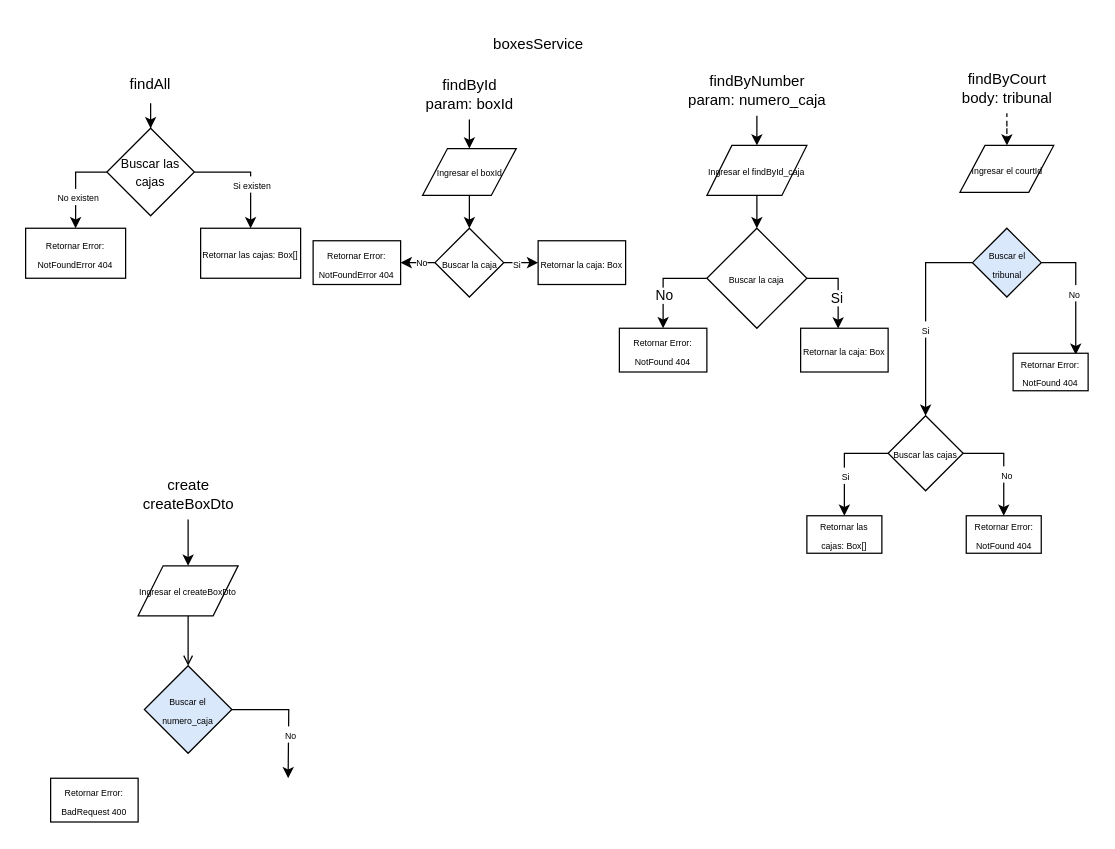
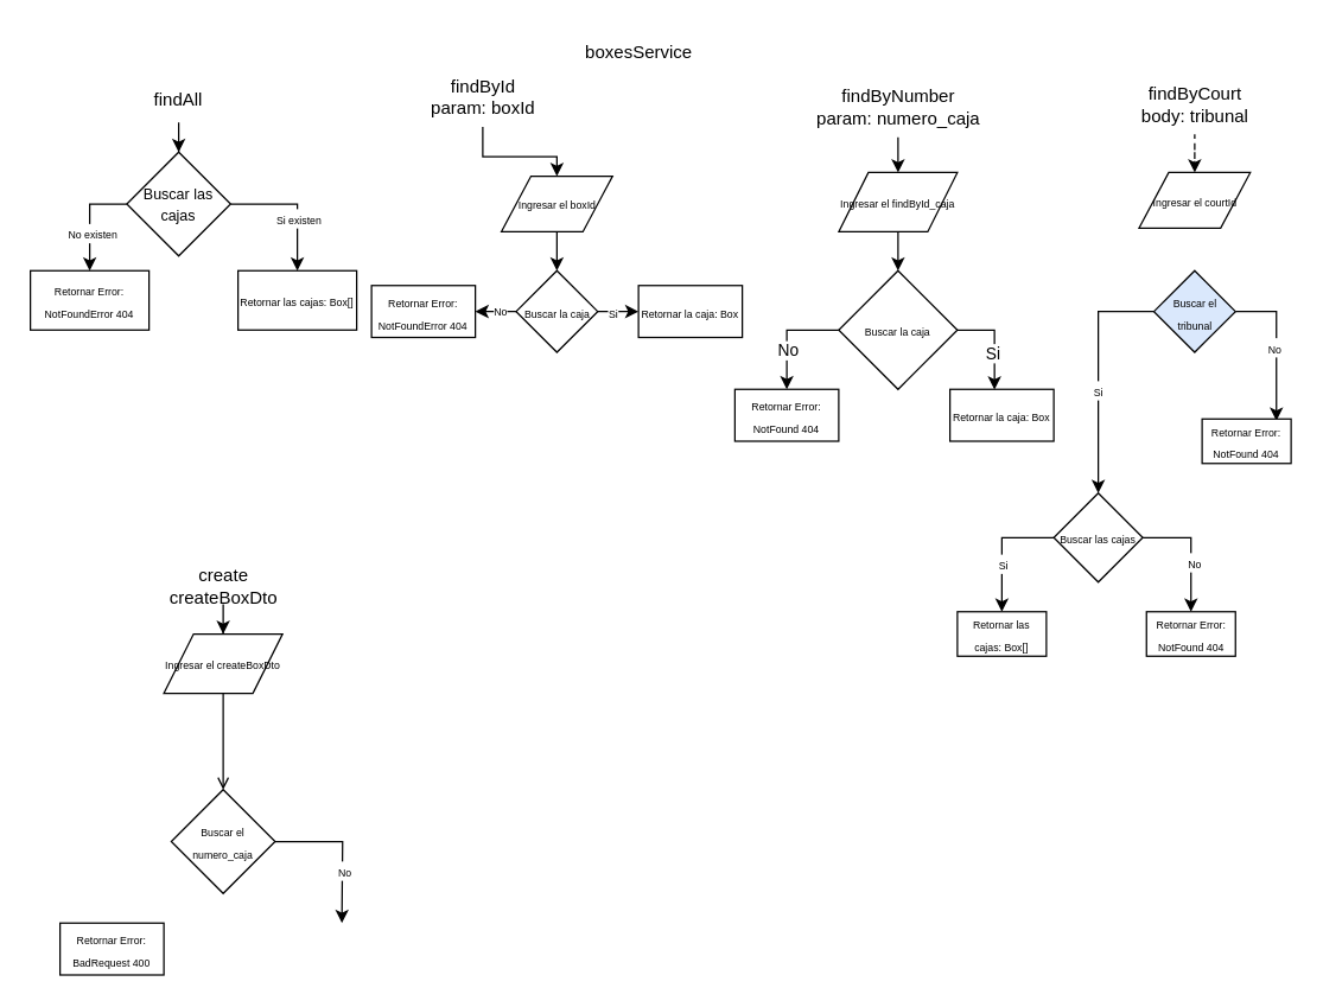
- <mxCell id="13" value="&lt;div&gt;findById&lt;/div&gt;&lt;div&gt;param: boxId&lt;br&gt;&lt;/div&gt;" style="text;html=1;align=center;verticalAlign=middle;resizable=0;points=[];autosize=1;strokeColor=none;fillColor=none;" vertex="1" parent="1"><mxGeometry x="330" y="55" width="90" height="40" as="geometry" /></mxCell>
+ <mxCell id="13" value="&lt;div&gt;findById&lt;/div&gt;&lt;div&gt;param: boxId&lt;br&gt;&lt;/div&gt;" style="text;html=1;align=center;verticalAlign=middle;resizable=0;points=[];autosize=1;strokeColor=none;fillColor=none;" vertex="1" parent="1"><mxGeometry x="280" y="45" width="90" height="40" as="geometry" /></mxCell>
- <mxCell id="53" value="&lt;font style=&quot;font-size: 7px;&quot;&gt;Ingresar el createBoxDto&lt;/font&gt;" style="shape=parallelogram;perimeter=parallelogramPerimeter;whiteSpace=wrap;html=1;fixedSize=1;" vertex="1" parent="1"><mxGeometry x="110" y="452" width="80" height="40" as="geometry" /></mxCell>
+ <mxCell id="53" value="&lt;font style=&quot;font-size: 7px;&quot;&gt;Ingresar el createBoxDto&lt;/font&gt;" style="shape=parallelogram;perimeter=parallelogramPerimeter;whiteSpace=wrap;html=1;fixedSize=1;" vertex="1" parent="1"><mxGeometry x="110" y="427" width="80" height="40" as="geometry" /></mxCell>
- <mxCell id="56" value="&lt;font style=&quot;font-size: 7px;&quot;&gt;Buscar el numero_caja&lt;br&gt;&lt;/font&gt;" style="rhombus;whiteSpace=wrap;html=1;fillColor=#dae8fc;" vertex="1" parent="1"><mxGeometry x="115" y="532" width="70" height="70" as="geometry" /></mxCell>
+ <mxCell id="56" value="&lt;font style=&quot;font-size: 7px;&quot;&gt;Buscar el numero_caja&lt;br&gt;&lt;/font&gt;" style="rhombus;whiteSpace=wrap;html=1;" vertex="1" parent="1"><mxGeometry x="115" y="532" width="70" height="70" as="geometry" /></mxCell>
